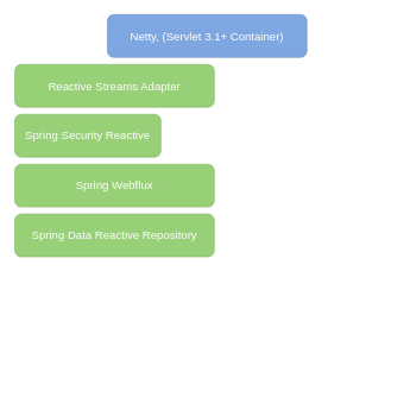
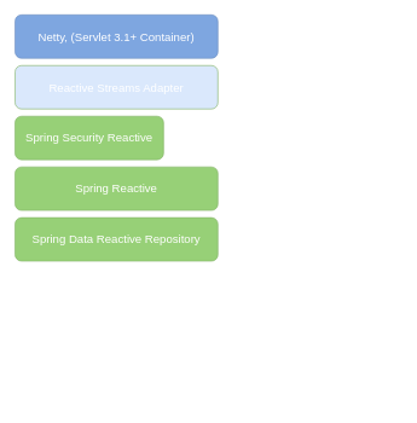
- <mxCell id="2" value="Netty, (Servlet 3.1+ Container)" style="rounded=1;whiteSpace=wrap;html=1;fillColor=#7EA6E0;strokeColor=#6c8ebf;fontSize=16;fontColor=#FFFFFF;" vertex="1" parent="1"><mxGeometry x="150" y="20" width="280" height="60" as="geometry" /></mxCell>
+ <mxCell id="2" value="Netty, (Servlet 3.1+ Container)" style="rounded=1;whiteSpace=wrap;html=1;fillColor=#7EA6E0;strokeColor=#6c8ebf;fontSize=16;fontColor=#FFFFFF;" vertex="1" parent="1"><mxGeometry width="280" height="60" as="geometry" x="20" y="20" /></mxCell>
- <mxCell id="4" value="Reactive Streams Adapter" style="rounded=1;whiteSpace=wrap;html=1;fillColor=#97D077;strokeColor=#82b366;fontSize=16;fontColor=#FFFFFF;" vertex="1" parent="1"><mxGeometry y="90" width="280" height="60" as="geometry" x="20" /></mxCell>
+ <mxCell id="4" value="Reactive Streams Adapter" style="rounded=1;whiteSpace=wrap;html=1;fillColor=#dae8fc;strokeColor=#82b366;fontSize=16;fontColor=#FFFFFF;" vertex="1" parent="1"><mxGeometry y="90" width="280" height="60" as="geometry" x="20" /></mxCell>
- <mxCell id="7" value="Spring Webflux" style="rounded=1;whiteSpace=wrap;html=1;fillColor=#97D077;strokeColor=#82b366;fontSize=16;fontColor=#FFFFFF;" vertex="1" parent="1"><mxGeometry y="230" width="280" height="60" as="geometry" x="20" /></mxCell>
+ <mxCell id="7" value="Spring Reactive" style="rounded=1;whiteSpace=wrap;html=1;fillColor=#97D077;strokeColor=#82b366;fontSize=16;fontColor=#FFFFFF;" vertex="1" parent="1"><mxGeometry y="230" width="280" height="60" as="geometry" x="20" /></mxCell>
